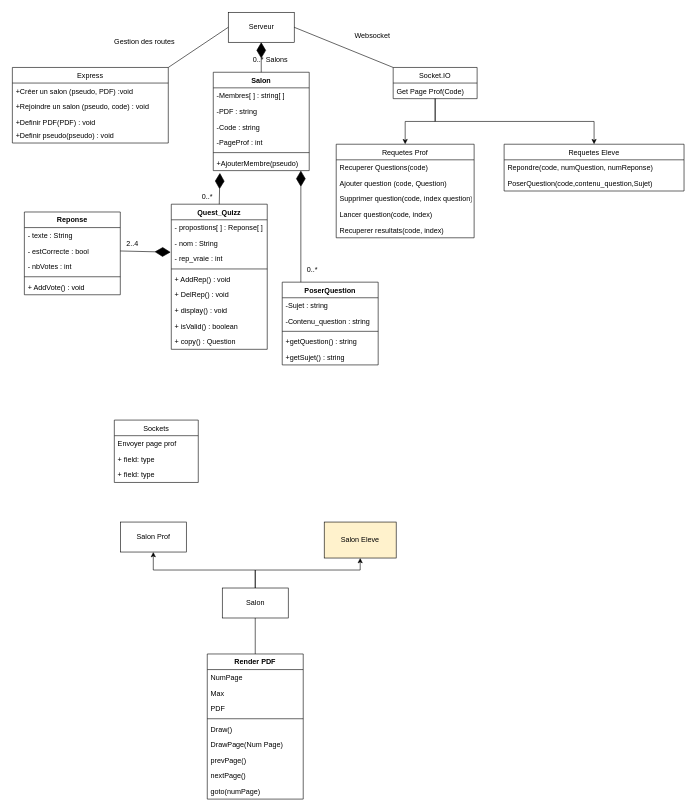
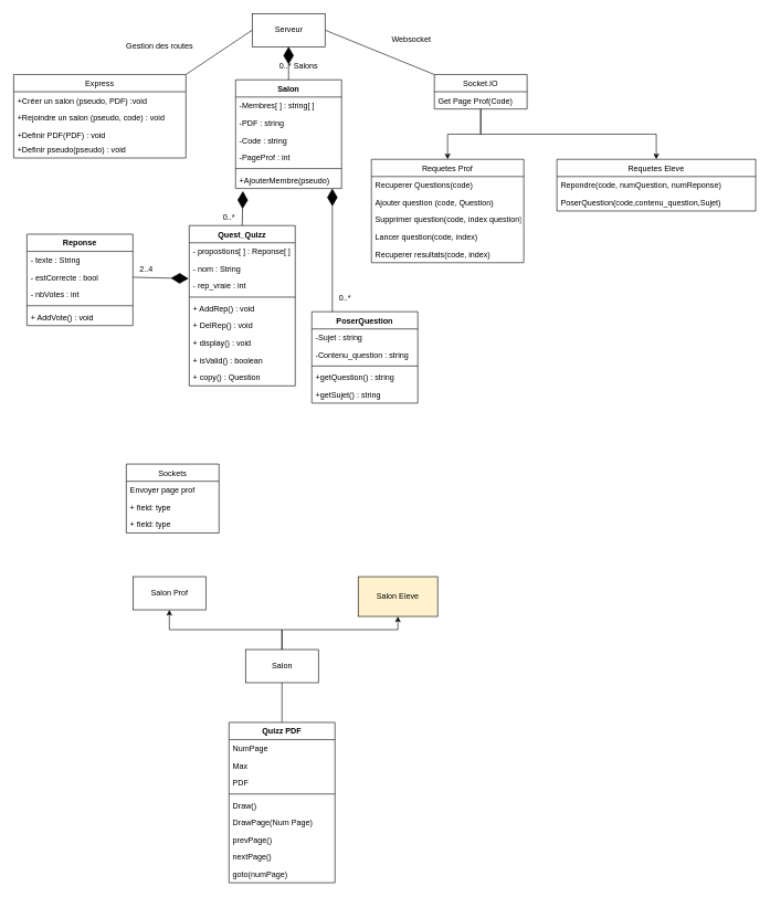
- <mxCell id="55" value="Render PDF" style="swimlane;fontStyle=1;align=center;verticalAlign=top;childLayout=stackLayout;horizontal=1;startSize=26;horizontalStack=0;resizeParent=1;resizeParentMax=0;resizeLast=0;collapsible=1;marginBottom=0;" parent="1" vertex="1"><mxGeometry x="345" y="1090" width="160" height="242" as="geometry" /></mxCell>
+ <mxCell id="55" value="Quizz PDF" style="swimlane;fontStyle=1;align=center;verticalAlign=top;childLayout=stackLayout;horizontal=1;startSize=26;horizontalStack=0;resizeParent=1;resizeParentMax=0;resizeLast=0;collapsible=1;marginBottom=0;" parent="1" vertex="1"><mxGeometry x="345" y="1090" width="160" height="242" as="geometry" /></mxCell>
